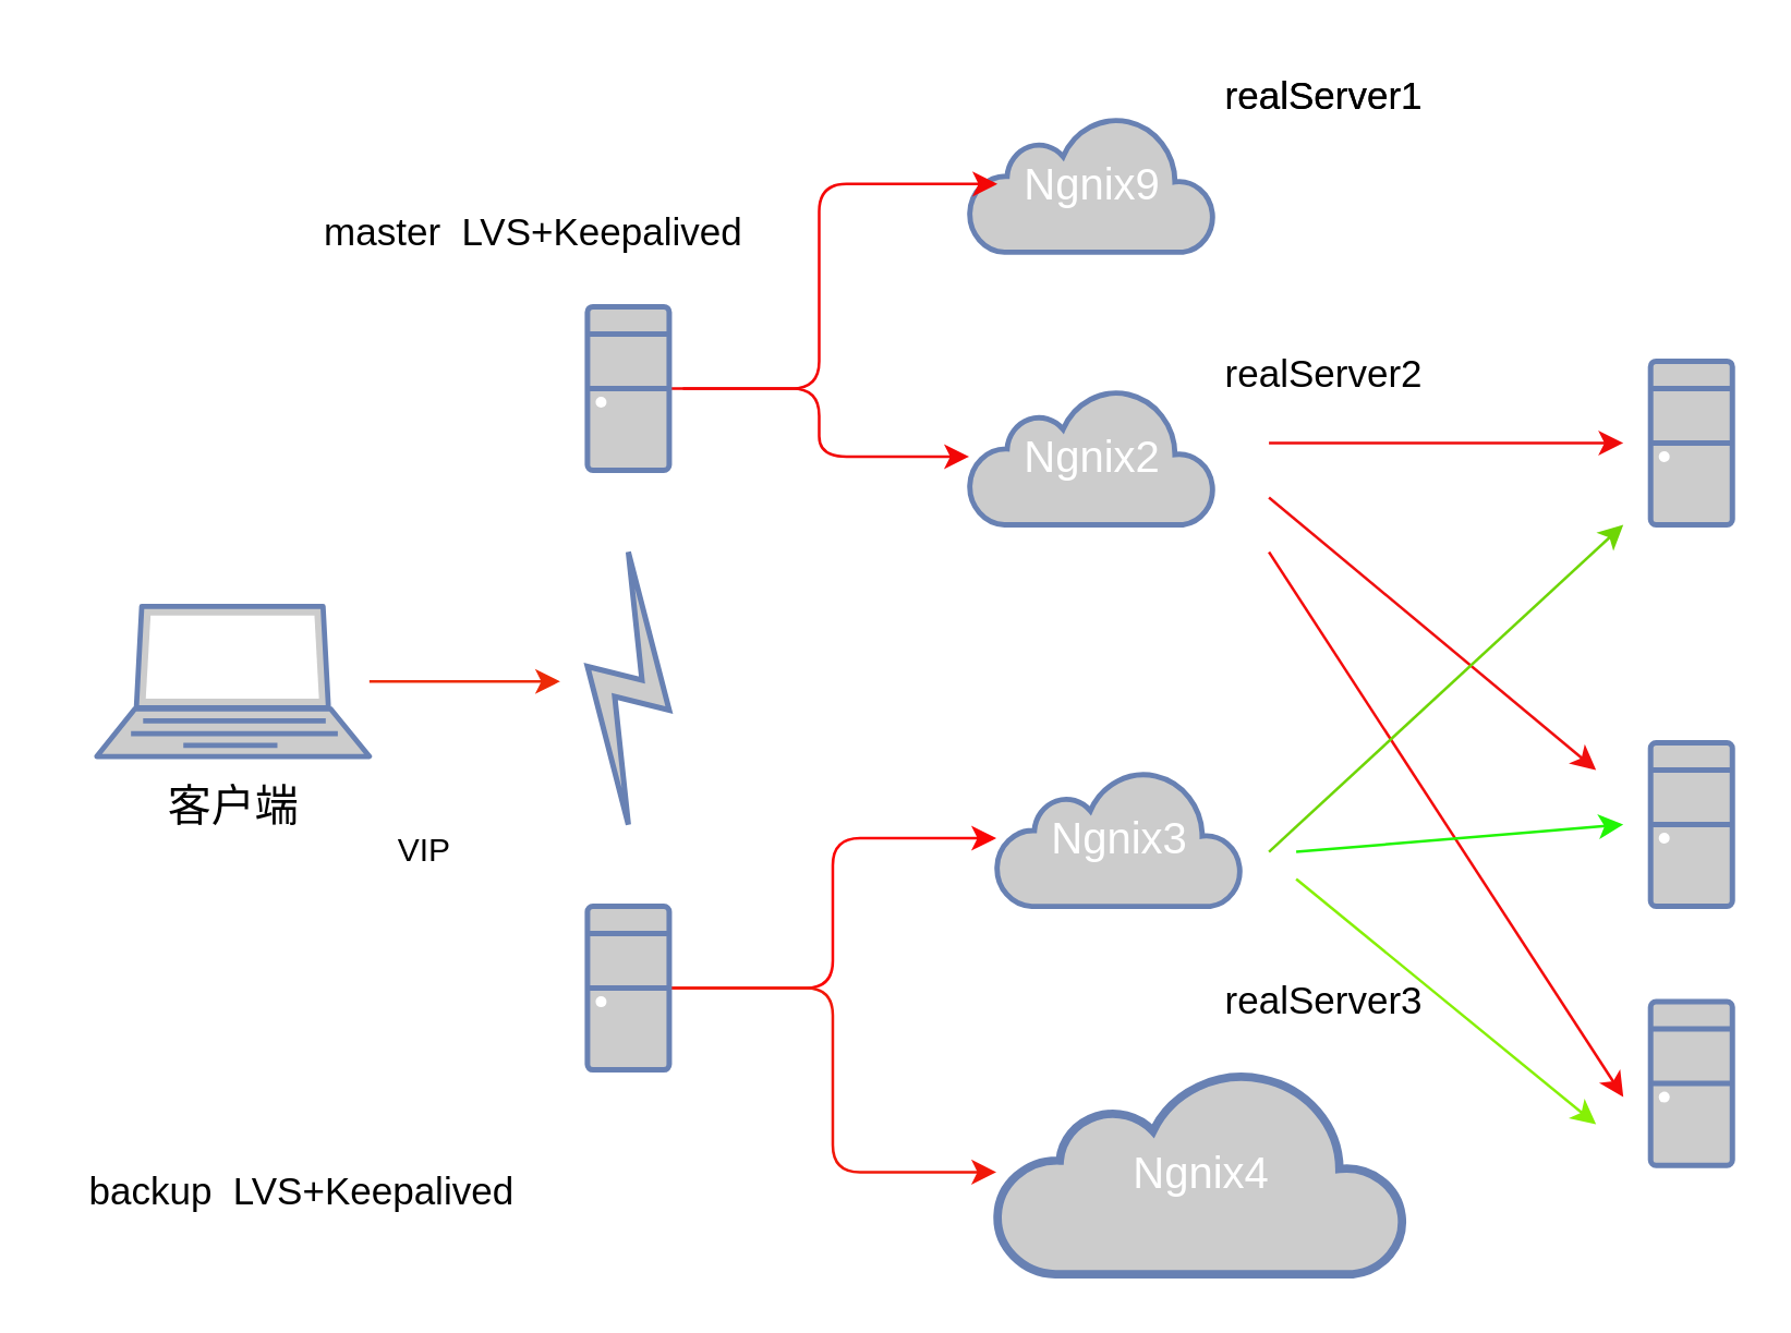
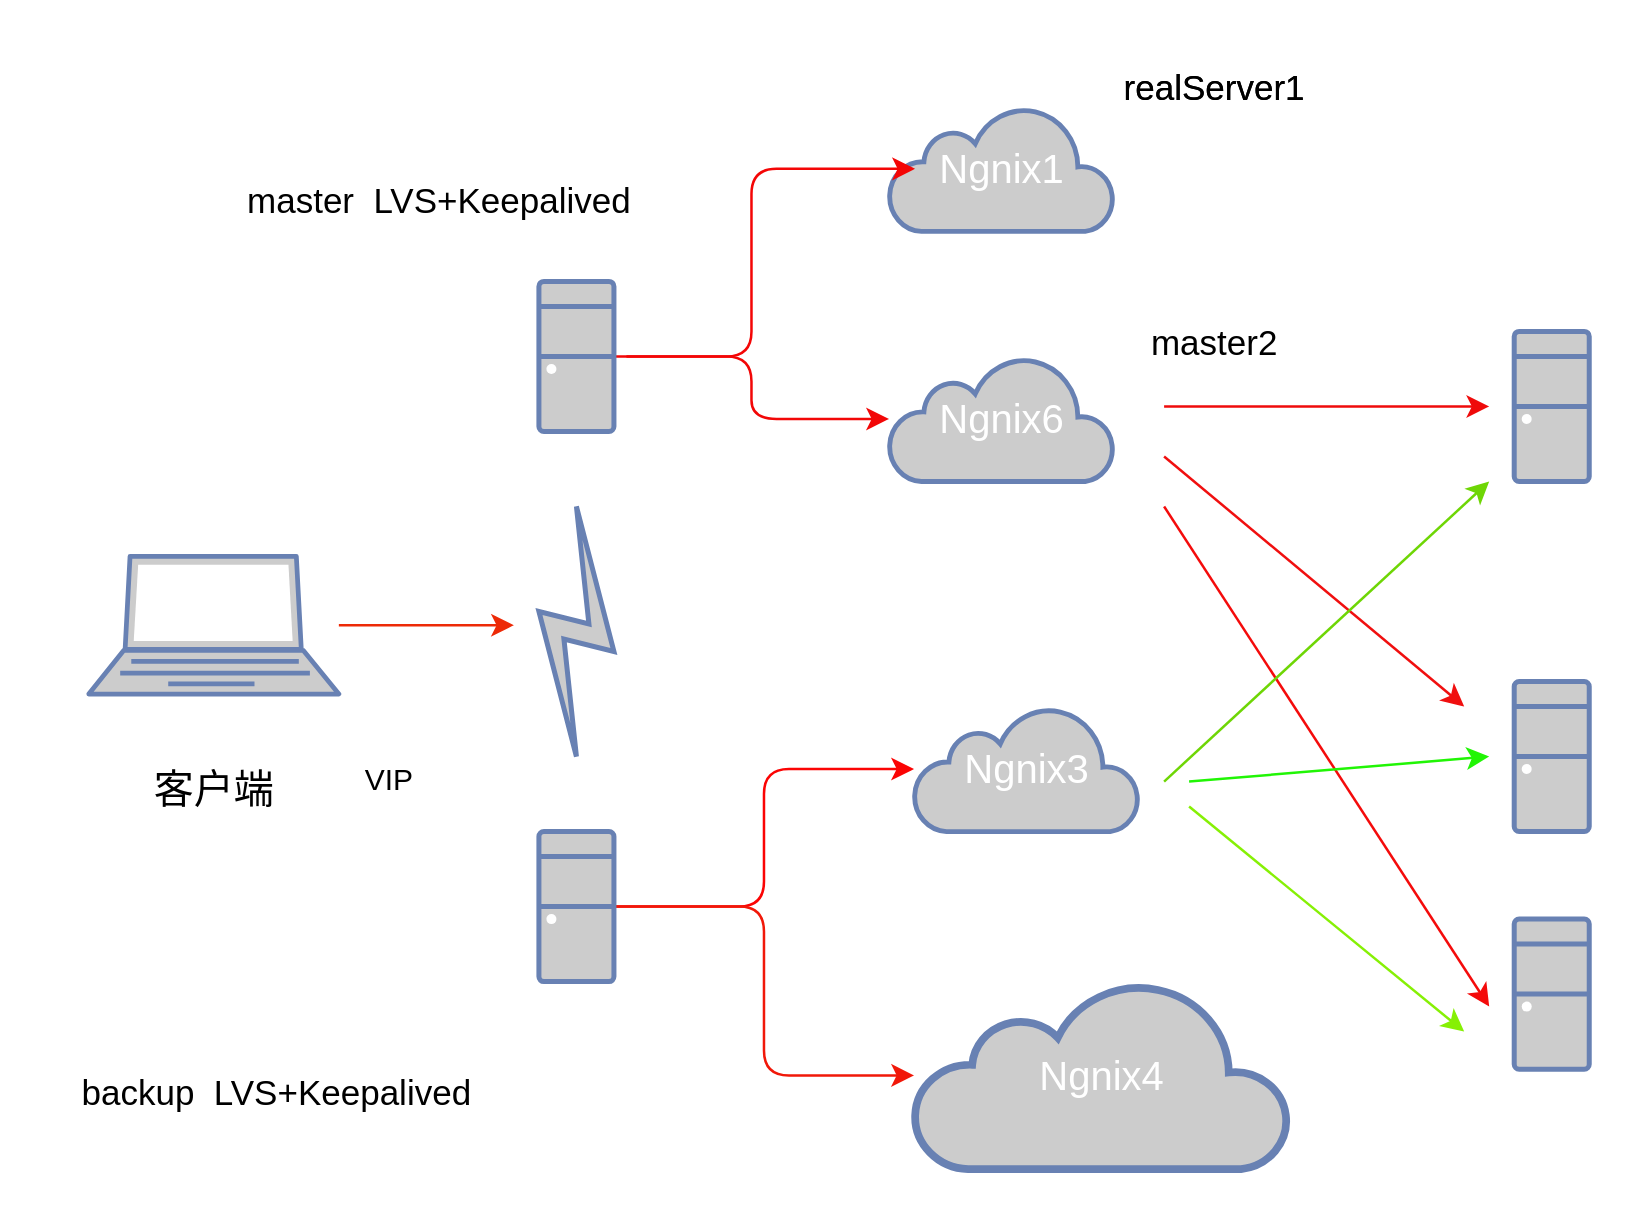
- <mxCell id="10" value="Ngnix9" style="html=1;outlineConnect=0;fillColor=#CCCCCC;strokeColor=#6881B3;gradientColor=none;gradientDirection=north;strokeWidth=2;shape=mxgraph.networks.cloud;fontColor=#ffffff;fontSize=16;" vertex="1" parent="1"><mxGeometry x="355" y="42" width="90" height="50" as="geometry" /></mxCell>
+ <mxCell id="10" value="Ngnix1" style="html=1;outlineConnect=0;fillColor=#CCCCCC;strokeColor=#6881B3;gradientColor=none;gradientDirection=north;strokeWidth=2;shape=mxgraph.networks.cloud;fontColor=#ffffff;fontSize=16;" vertex="1" parent="1"><mxGeometry x="355" y="42" width="90" height="50" as="geometry" /></mxCell>
- <mxCell id="23" value="master&amp;nbsp; LVS+Keepalived" style="text;html=1;align=center;verticalAlign=middle;resizable=0;points=[];autosize=1;strokeColor=none;fillColor=none;fontSize=14;" vertex="1" parent="1"><mxGeometry x="105" y="70" width="180" height="30" as="geometry" /></mxCell>
+ <mxCell id="23" value="master&amp;nbsp; LVS+Keepalived" style="text;html=1;align=center;verticalAlign=middle;resizable=0;points=[];autosize=1;strokeColor=none;fillColor=none;fontSize=14;" vertex="1" parent="1"><mxGeometry x="85" y="65" width="180" height="30" as="geometry" /></mxCell>
- <mxCell id="20" value="realServer2" style="text;html=1;align=center;verticalAlign=middle;resizable=0;points=[];autosize=1;strokeColor=none;fillColor=none;fontSize=14;" vertex="1" parent="1"><mxGeometry x="435" y="122" width="100" height="30" as="geometry" /></mxCell>
+ <mxCell id="20" value="master2" style="text;html=1;align=center;verticalAlign=middle;resizable=0;points=[];autosize=1;strokeColor=none;fillColor=none;fontSize=14;" vertex="1" parent="1"><mxGeometry x="435" y="122" width="100" height="30" as="geometry" /></mxCell>
- <mxCell id="11" value="Ngnix2" style="html=1;outlineConnect=0;fillColor=#CCCCCC;strokeColor=#6881B3;gradientColor=none;gradientDirection=north;strokeWidth=2;shape=mxgraph.networks.cloud;fontColor=#ffffff;fontSize=16;" vertex="1" parent="1"><mxGeometry x="355" y="142" width="90" height="50" as="geometry" /></mxCell>
+ <mxCell id="11" value="Ngnix6" style="html=1;outlineConnect=0;fillColor=#CCCCCC;strokeColor=#6881B3;gradientColor=none;gradientDirection=north;strokeWidth=2;shape=mxgraph.networks.cloud;fontColor=#ffffff;fontSize=16;" vertex="1" parent="1"><mxGeometry x="355" y="142" width="90" height="50" as="geometry" /></mxCell>
- <mxCell id="4" value="客户端" style="text;html=1;align=center;verticalAlign=middle;resizable=0;points=[];autosize=1;strokeColor=none;fillColor=none;fontSize=16;" vertex="1" parent="1"><mxGeometry x="50" y="280" width="70" height="30" as="geometry" /></mxCell>
+ <mxCell id="4" value="客户端" style="text;html=1;align=center;verticalAlign=middle;resizable=0;points=[];autosize=1;strokeColor=none;fillColor=none;fontSize=16;" vertex="1" parent="1"><mxGeometry x="50" y="300" width="70" height="30" as="geometry" /></mxCell>
- <mxCell id="22" value="realServer3" style="text;html=1;align=center;verticalAlign=middle;resizable=0;points=[];autosize=1;strokeColor=none;fillColor=none;fontSize=14;" vertex="1" parent="1"><mxGeometry x="435" y="352" width="100" height="30" as="geometry" /></mxCell>
